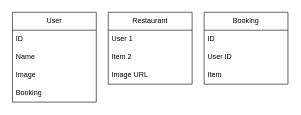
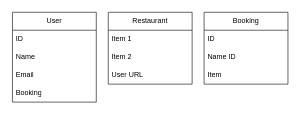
- <mxCell id="8" value="User 1" style="text;strokeColor=none;fillColor=none;align=left;verticalAlign=middle;spacingLeft=4;spacingRight=4;overflow=hidden;points=[[0,0.5],[1,0.5]];portConstraint=eastwest;rotatable=0;whiteSpace=wrap;html=1;" vertex="1" parent="7"><mxGeometry y="30" width="140" height="30" as="geometry" /></mxCell>
+ <mxCell id="8" value="Item 1" style="text;strokeColor=none;fillColor=none;align=left;verticalAlign=middle;spacingLeft=4;spacingRight=4;overflow=hidden;points=[[0,0.5],[1,0.5]];portConstraint=eastwest;rotatable=0;whiteSpace=wrap;html=1;" vertex="1" parent="7"><mxGeometry y="30" width="140" height="30" as="geometry" /></mxCell>
- <mxCell id="13" value="User ID" style="text;strokeColor=none;fillColor=none;align=left;verticalAlign=middle;spacingLeft=4;spacingRight=4;overflow=hidden;points=[[0,0.5],[1,0.5]];portConstraint=eastwest;rotatable=0;whiteSpace=wrap;html=1;" vertex="1" parent="11"><mxGeometry y="60" width="140" height="30" as="geometry" /></mxCell>
+ <mxCell id="13" value="Name ID" style="text;strokeColor=none;fillColor=none;align=left;verticalAlign=middle;spacingLeft=4;spacingRight=4;overflow=hidden;points=[[0,0.5],[1,0.5]];portConstraint=eastwest;rotatable=0;whiteSpace=wrap;html=1;" vertex="1" parent="11"><mxGeometry y="60" width="140" height="30" as="geometry" /></mxCell>
- <mxCell id="5" value="Image" style="text;strokeColor=none;fillColor=none;align=left;verticalAlign=middle;spacingLeft=4;spacingRight=4;overflow=hidden;points=[[0,0.5],[1,0.5]];portConstraint=eastwest;rotatable=0;whiteSpace=wrap;html=1;" vertex="1" parent="2"><mxGeometry y="90" width="140" height="30" as="geometry" /></mxCell>
+ <mxCell id="5" value="Email" style="text;strokeColor=none;fillColor=none;align=left;verticalAlign=middle;spacingLeft=4;spacingRight=4;overflow=hidden;points=[[0,0.5],[1,0.5]];portConstraint=eastwest;rotatable=0;whiteSpace=wrap;html=1;" vertex="1" parent="2"><mxGeometry y="90" width="140" height="30" as="geometry" /></mxCell>
- <mxCell id="10" value="Image URL" style="text;strokeColor=none;fillColor=none;align=left;verticalAlign=middle;spacingLeft=4;spacingRight=4;overflow=hidden;points=[[0,0.5],[1,0.5]];portConstraint=eastwest;rotatable=0;whiteSpace=wrap;html=1;" vertex="1" parent="7"><mxGeometry y="90" width="140" height="30" as="geometry" /></mxCell>
+ <mxCell id="10" value="User URL" style="text;strokeColor=none;fillColor=none;align=left;verticalAlign=middle;spacingLeft=4;spacingRight=4;overflow=hidden;points=[[0,0.5],[1,0.5]];portConstraint=eastwest;rotatable=0;whiteSpace=wrap;html=1;" vertex="1" parent="7"><mxGeometry y="90" width="140" height="30" as="geometry" /></mxCell>
